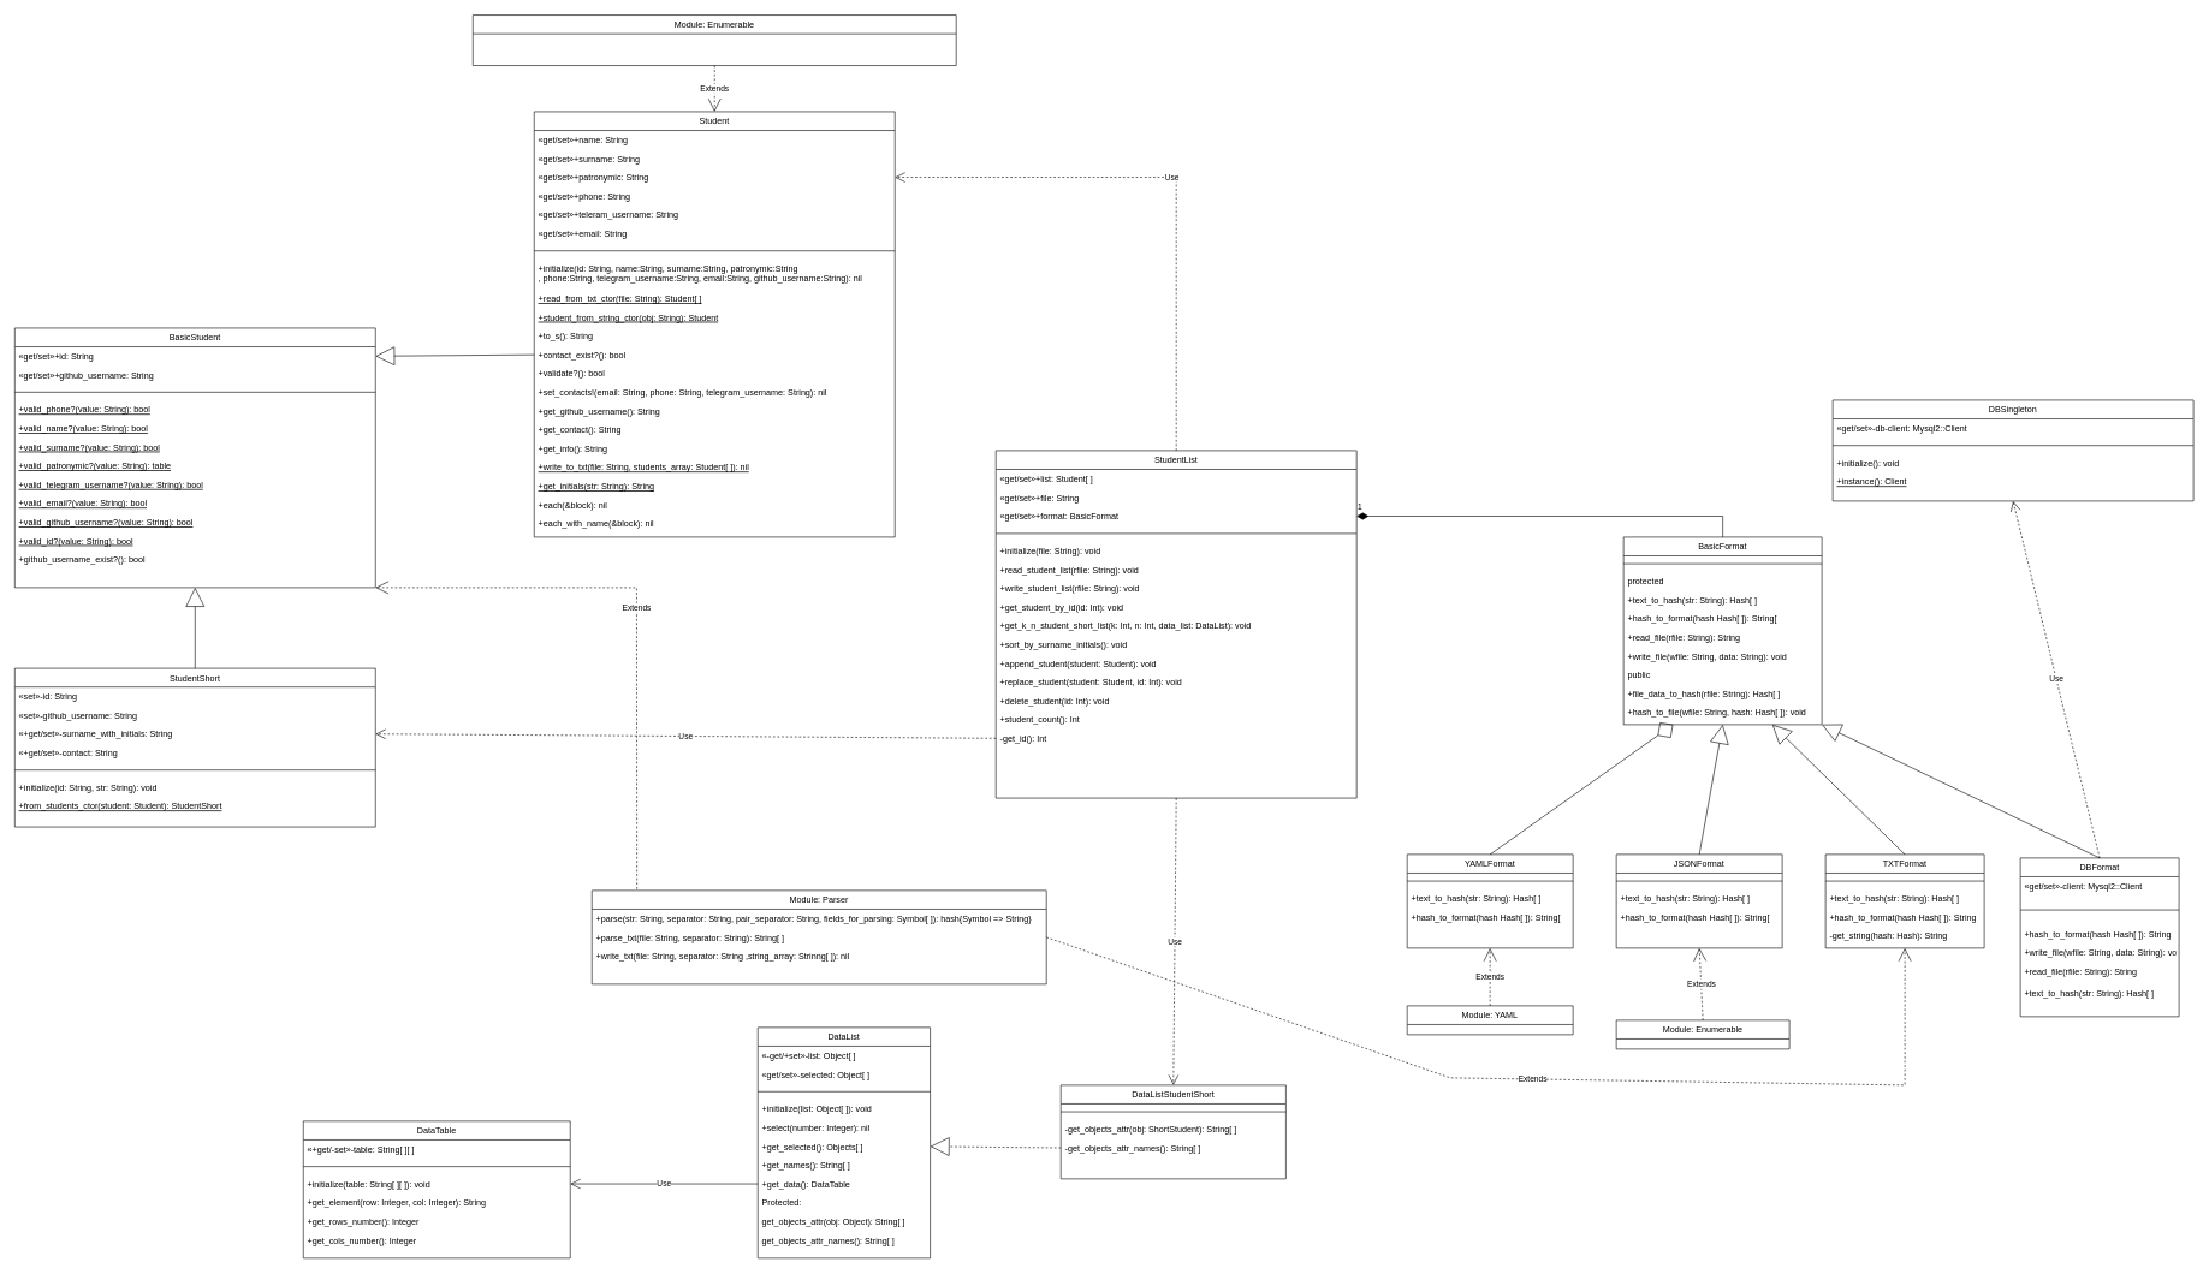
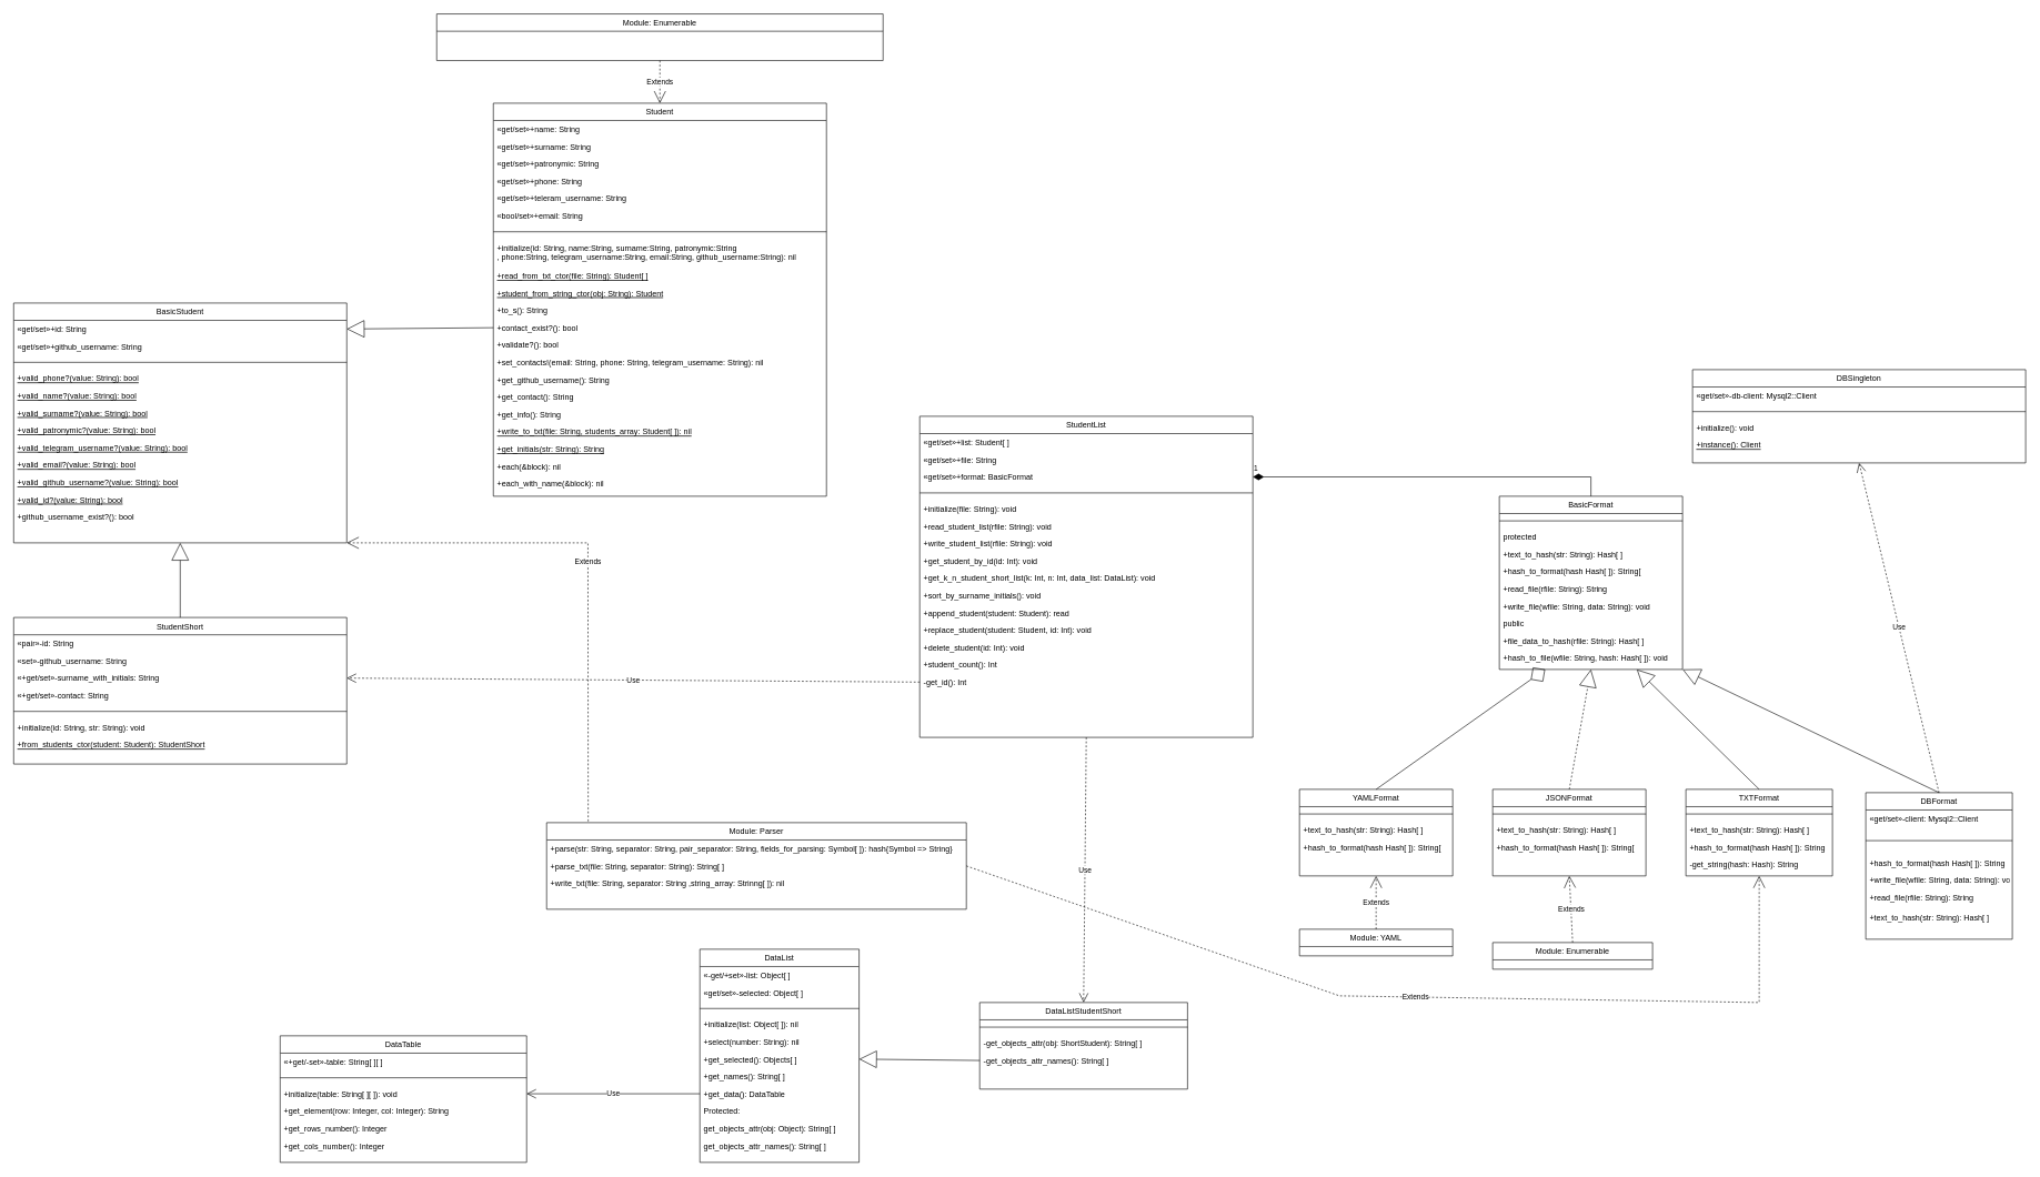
- <mxCell id="127" value="Use" style="endArrow=open;endSize=12;dashed=1;html=1;rounded=0;exitX=0.5;exitY=0;exitDx=0;exitDy=0;entryX=1;entryY=0.5;entryDx=0;entryDy=0;" parent="1" source="78" target="18" edge="1"><mxGeometry width="160" relative="1" as="geometry"><mxPoint x="1480" y="1004" as="sourcePoint" /><mxPoint x="1640" y="1004" as="targetPoint" /><Array as="points"><mxPoint x="1630" y="245" /></Array></mxGeometry></mxCell>
- <mxCell id="21" value="«get/set»+email: String" style="text;align=left;verticalAlign=top;spacingLeft=4;spacingRight=4;overflow=hidden;rotatable=0;points=[[0,0.5],[1,0.5]];portConstraint=eastwest;rounded=0;shadow=0;html=0;" parent="15" vertex="1"><mxGeometry y="156" width="500" height="26" as="geometry" /></mxCell>
+ <mxCell id="21" value="«bool/set»+email: String" style="text;align=left;verticalAlign=top;spacingLeft=4;spacingRight=4;overflow=hidden;rotatable=0;points=[[0,0.5],[1,0.5]];portConstraint=eastwest;rounded=0;shadow=0;html=0;" parent="15" vertex="1"><mxGeometry y="156" width="500" height="26" as="geometry" /></mxCell>
- <mxCell id="9" value="+valid_patronymic?(value: String): table" style="text;align=left;verticalAlign=top;spacingLeft=4;spacingRight=4;overflow=hidden;rotatable=0;points=[[0,0.5],[1,0.5]];portConstraint=eastwest;fontStyle=4" parent="2" vertex="1"><mxGeometry y="178" width="500" height="26" as="geometry" /></mxCell>
+ <mxCell id="9" value="+valid_patronymic?(value: String): bool" style="text;align=left;verticalAlign=top;spacingLeft=4;spacingRight=4;overflow=hidden;rotatable=0;points=[[0,0.5],[1,0.5]];portConstraint=eastwest;fontStyle=4" parent="2" vertex="1"><mxGeometry y="178" width="500" height="26" as="geometry" /></mxCell>
- <mxCell id="89" value="+append_student(student: Student): void" style="text;align=left;verticalAlign=top;spacingLeft=4;spacingRight=4;overflow=hidden;rotatable=0;points=[[0,0.5],[1,0.5]];portConstraint=eastwest;fontStyle=0" parent="78" vertex="1"><mxGeometry y="282" width="500" height="26" as="geometry" /></mxCell>
+ <mxCell id="89" value="+append_student(student: Student): read" style="text;align=left;verticalAlign=top;spacingLeft=4;spacingRight=4;overflow=hidden;rotatable=0;points=[[0,0.5],[1,0.5]];portConstraint=eastwest;fontStyle=0" parent="78" vertex="1"><mxGeometry y="282" width="500" height="26" as="geometry" /></mxCell>
- <mxCell id="38" value="«set»-id: String" style="text;align=left;verticalAlign=top;spacingLeft=4;spacingRight=4;overflow=hidden;rotatable=0;points=[[0,0.5],[1,0.5]];portConstraint=eastwest;" parent="37" vertex="1"><mxGeometry y="26" width="500" height="26" as="geometry" /></mxCell>
+ <mxCell id="38" value="«pair»-id: String" style="text;align=left;verticalAlign=top;spacingLeft=4;spacingRight=4;overflow=hidden;rotatable=0;points=[[0,0.5],[1,0.5]];portConstraint=eastwest;" parent="37" vertex="1"><mxGeometry y="26" width="500" height="26" as="geometry" /></mxCell>
- <mxCell id="118" value="" style="endArrow=block;endFill=0;endSize=24;html=1;rounded=0;entryX=0.5;entryY=1;entryDx=0;entryDy=0;exitX=0.5;exitY=0;exitDx=0;exitDy=0;" parent="1" source="108" target="94" edge="1"><mxGeometry width="160" relative="1" as="geometry"><mxPoint x="2330" y="1134" as="sourcePoint" /><mxPoint x="2420" y="974" as="targetPoint" /></mxGeometry></mxCell>
+ <mxCell id="118" value="" style="endArrow=block;endFill=0;endSize=24;html=1;rounded=0;entryX=0.5;entryY=1;entryDx=0;entryDy=0;exitX=0.5;exitY=0;exitDx=0;exitDy=0;dashed=1;" parent="1" source="108" target="94" edge="1"><mxGeometry width="160" relative="1" as="geometry"><mxPoint x="2330" y="1134" as="sourcePoint" /><mxPoint x="2420" y="974" as="targetPoint" /></mxGeometry></mxCell>
- <mxCell id="63" value="+initialize(list: Object[ ]): void" style="text;align=left;verticalAlign=top;spacingLeft=4;spacingRight=4;overflow=hidden;rotatable=0;points=[[0,0.5],[1,0.5]];portConstraint=eastwest;" parent="59" vertex="1"><mxGeometry y="100" width="239" height="26" as="geometry" /></mxCell>
+ <mxCell id="63" value="+initialize(list: Object[ ]): nil" style="text;align=left;verticalAlign=top;spacingLeft=4;spacingRight=4;overflow=hidden;rotatable=0;points=[[0,0.5],[1,0.5]];portConstraint=eastwest;" parent="59" vertex="1"><mxGeometry y="100" width="239" height="26" as="geometry" /></mxCell>
- <mxCell id="64" value="+select(number: Integer): nil" style="text;align=left;verticalAlign=top;spacingLeft=4;spacingRight=4;overflow=hidden;rotatable=0;points=[[0,0.5],[1,0.5]];portConstraint=eastwest;" parent="59" vertex="1"><mxGeometry y="126" width="239" height="26" as="geometry" /></mxCell>
+ <mxCell id="64" value="+select(number: String): nil" style="text;align=left;verticalAlign=top;spacingLeft=4;spacingRight=4;overflow=hidden;rotatable=0;points=[[0,0.5],[1,0.5]];portConstraint=eastwest;" parent="59" vertex="1"><mxGeometry y="126" width="239" height="26" as="geometry" /></mxCell>
- <mxCell id="75" value="" style="endArrow=block;endFill=0;endSize=24;html=1;rounded=0;exitX=0;exitY=0.5;exitDx=0;exitDy=0;entryX=1;entryY=0.5;entryDx=0;entryDy=0;dashed=1;" parent="1" source="74" target="65" edge="1"><mxGeometry width="160" relative="1" as="geometry"><mxPoint x="1270" y="1434" as="sourcePoint" /><mxPoint x="1270" y="1314" as="targetPoint" /></mxGeometry></mxCell>
+ <mxCell id="75" value="" style="endArrow=block;endFill=0;endSize=24;html=1;rounded=0;exitX=0;exitY=0.5;exitDx=0;exitDy=0;entryX=1;entryY=0.5;entryDx=0;entryDy=0;" parent="1" source="74" target="65" edge="1"><mxGeometry width="160" relative="1" as="geometry"><mxPoint x="1270" y="1434" as="sourcePoint" /><mxPoint x="1270" y="1314" as="targetPoint" /></mxGeometry></mxCell>
